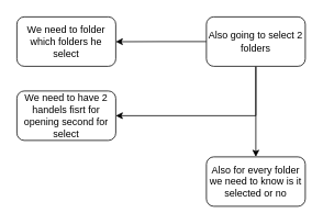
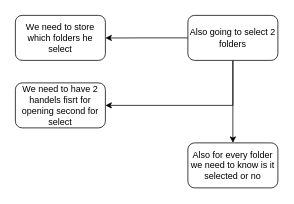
- <mxCell id="6" value="We need to folder which folders he select" style="rounded=1;whiteSpace=wrap;html=1;" vertex="1" parent="1"><mxGeometry x="20" y="20" width="120" height="60" as="geometry" /></mxCell>
+ <mxCell id="6" value="We need to store which folders he select" style="rounded=1;whiteSpace=wrap;html=1;" vertex="1" parent="1"><mxGeometry x="20" y="20" width="120" height="60" as="geometry" /></mxCell>
